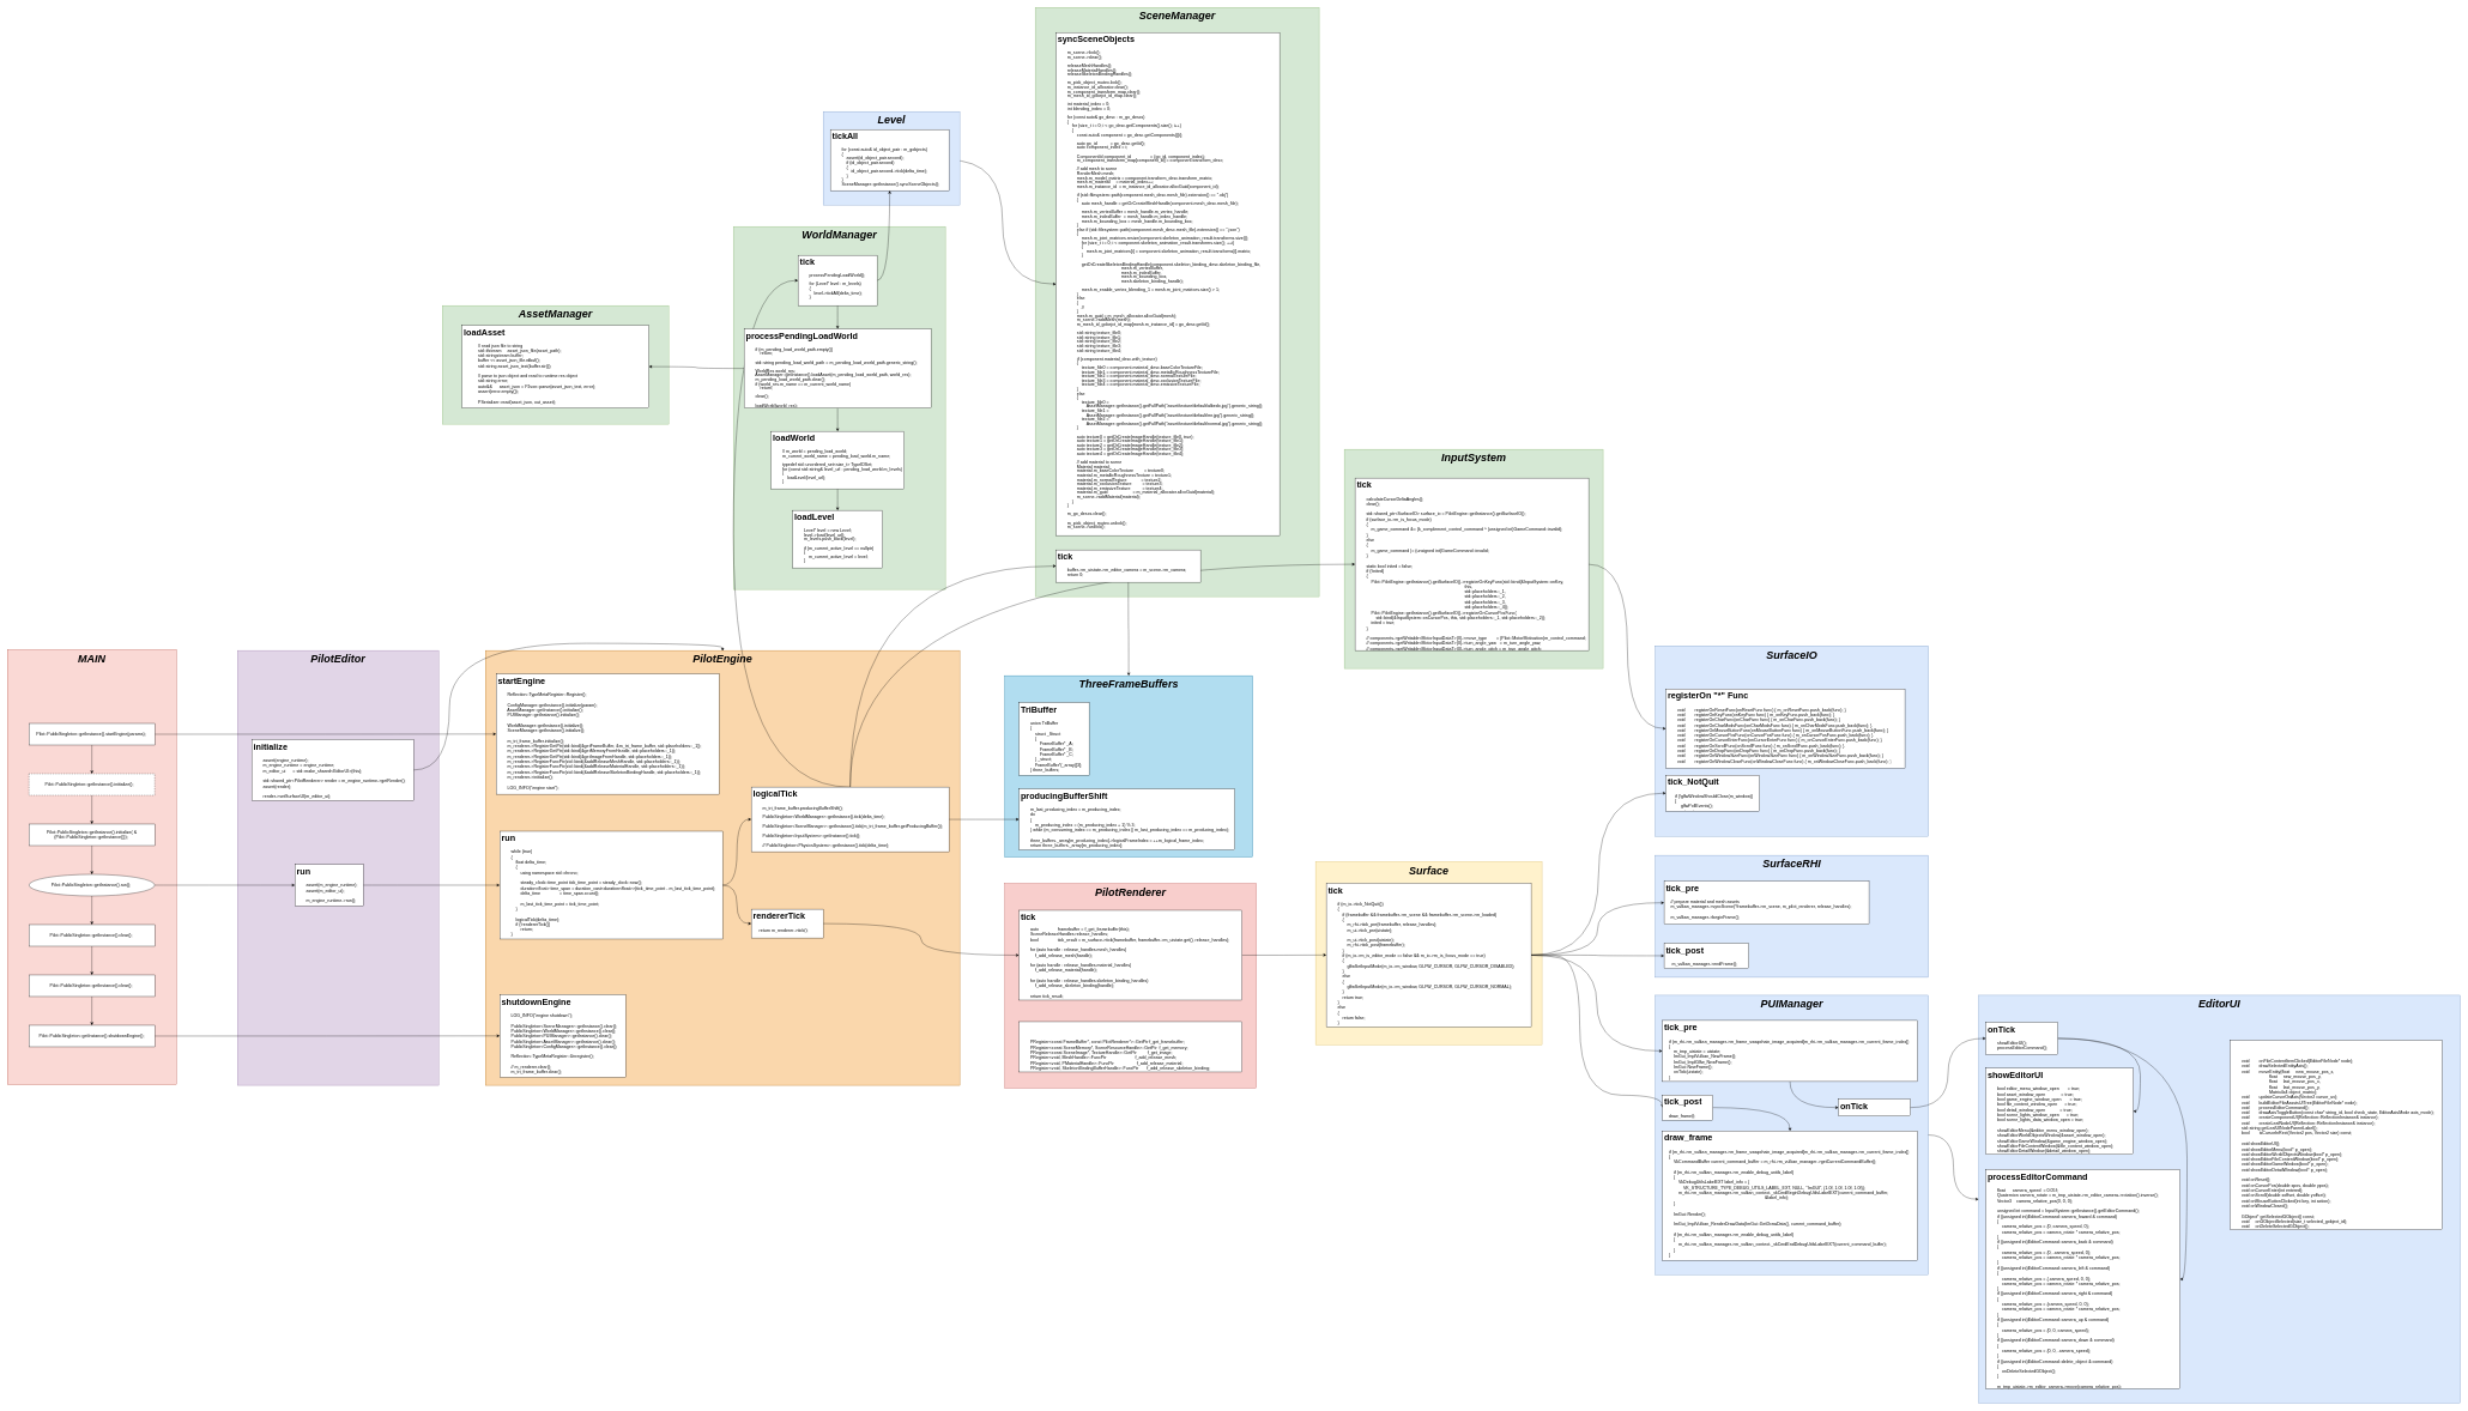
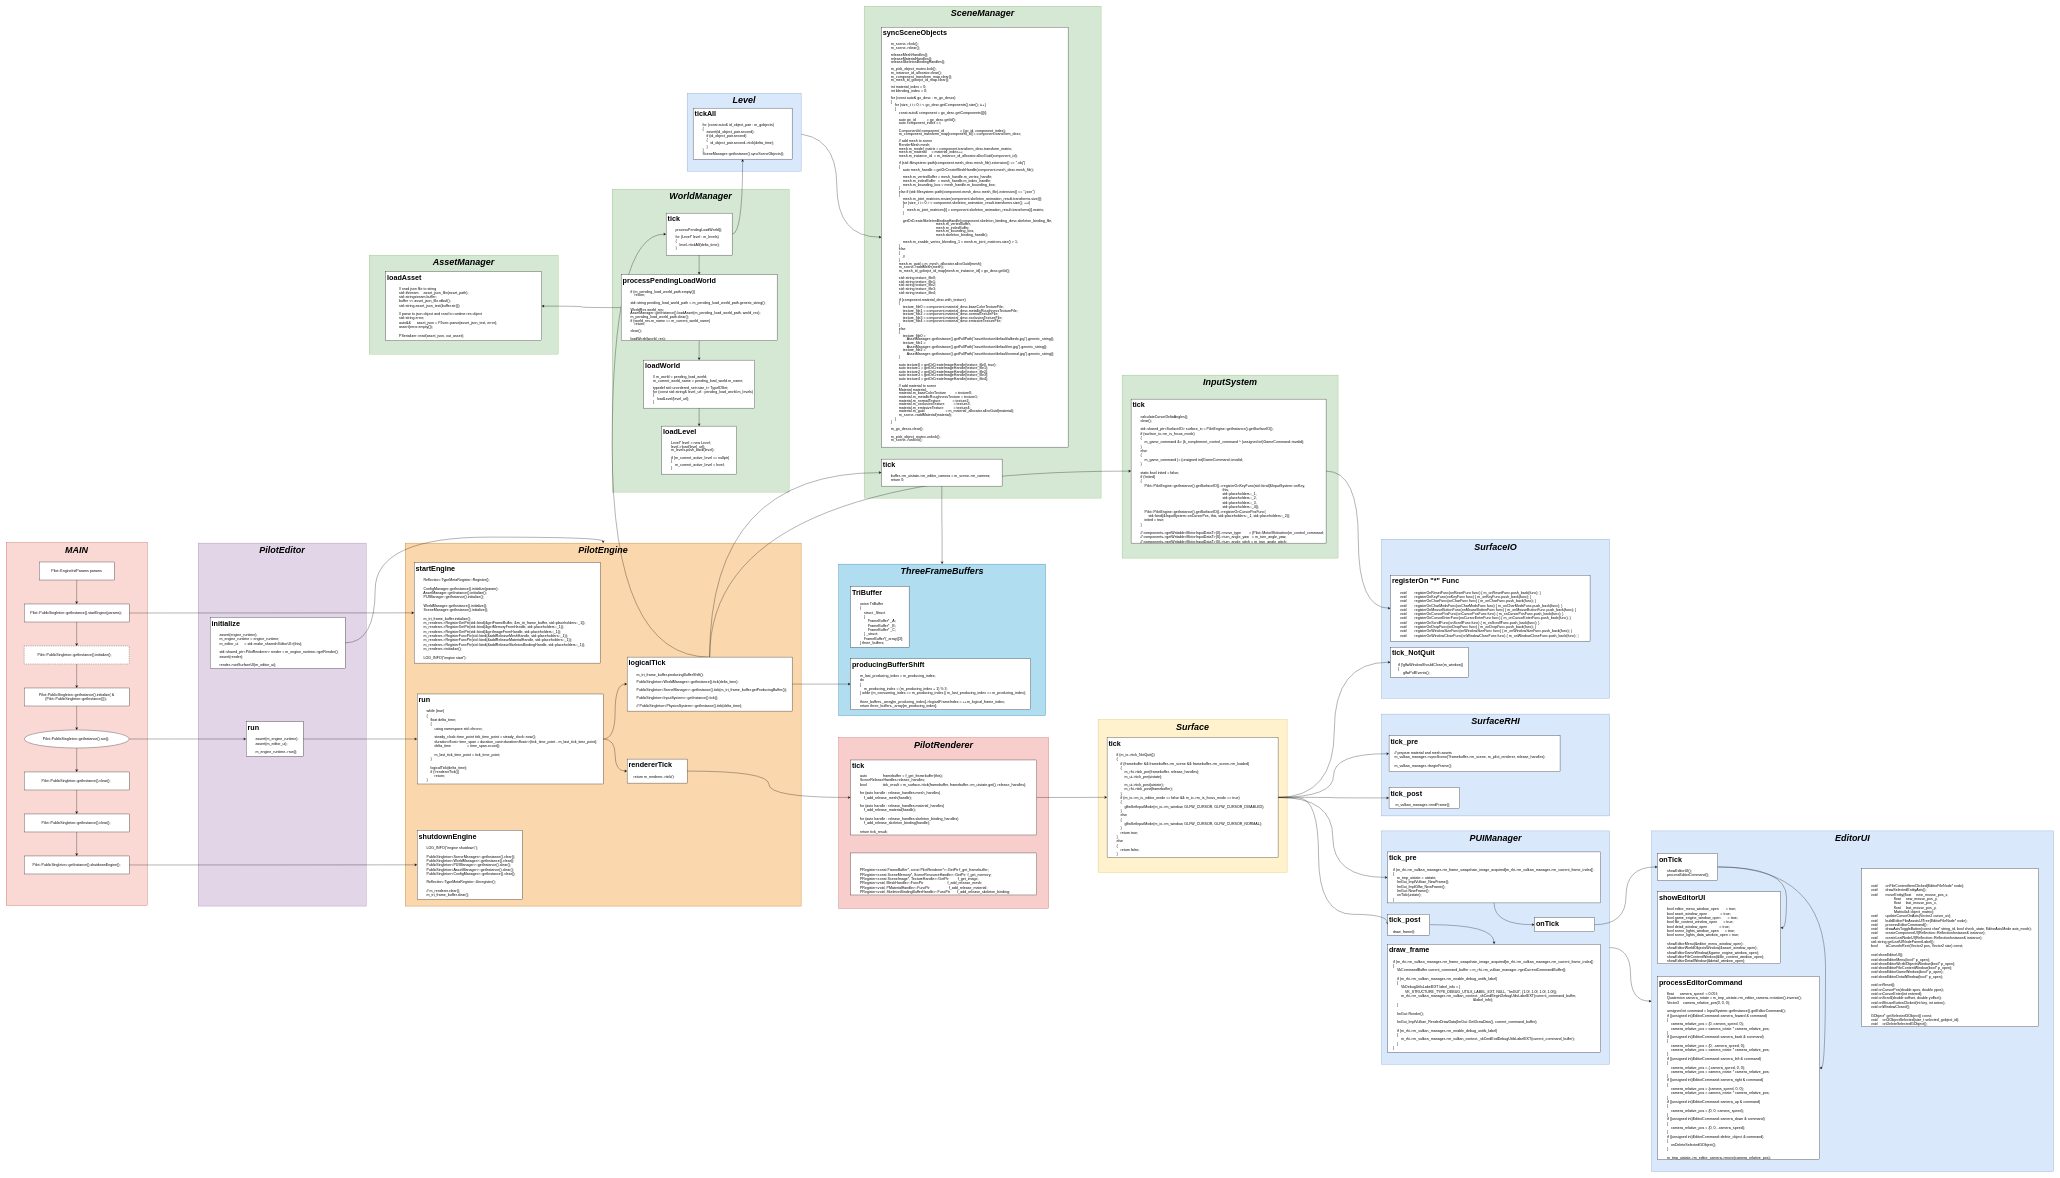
- <mxCell id="50" style="edgeStyle=orthogonalEdgeStyle;curved=1;rounded=0;orthogonalLoop=1;jettySize=auto;html=1;exitX=1;exitY=0.5;exitDx=0;exitDy=0;entryX=0.5;entryY=0;entryDx=0;entryDy=0;endArrow=diamond;" parent="1" source="51" target="17" edge="1"><mxGeometry relative="1" as="geometry" /></mxCell>
+ <mxCell id="50" style="edgeStyle=orthogonalEdgeStyle;curved=1;rounded=0;orthogonalLoop=1;jettySize=auto;html=1;exitX=1;exitY=0.5;exitDx=0;exitDy=0;entryX=0.5;entryY=0;entryDx=0;entryDy=0;" parent="1" source="51" target="17" edge="1"><mxGeometry relative="1" as="geometry" /></mxCell>
+ <mxCell id="20" value="Pilot::EngineInitParams params" style="rounded=0;whiteSpace=wrap;html=1;" parent="1" vertex="1"><mxGeometry x="130" y="1873" width="250" height="60" as="geometry" /></mxCell>
+ <mxCell id="19" value="" style="rounded=0;orthogonalLoop=1;jettySize=auto;html=1;exitX=0.5;exitY=1;exitDx=0;exitDy=0;" parent="1" source="20" target="23" edge="1"><mxGeometry relative="1" as="geometry" /></mxCell>
